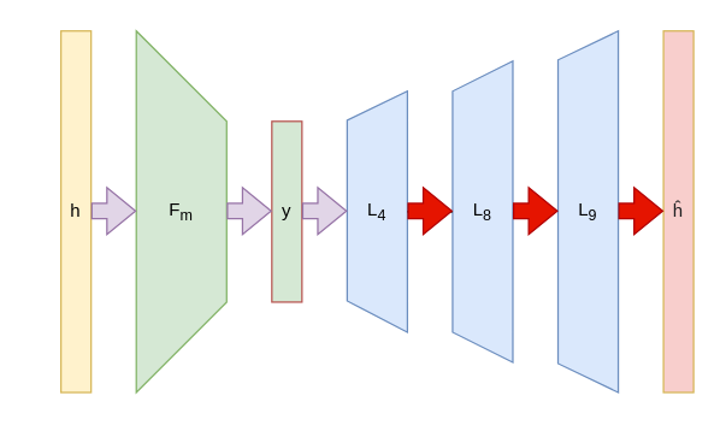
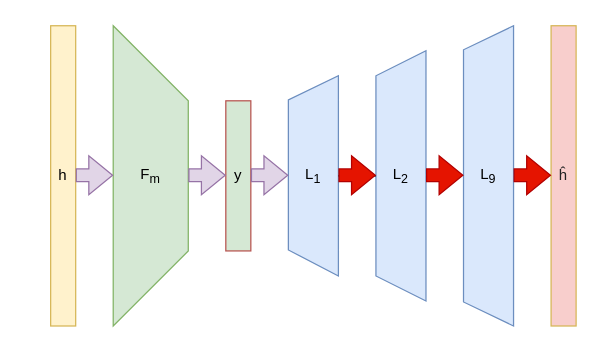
- <mxCell id="11" value="L&lt;sub&gt;4&lt;/sub&gt;" style="text;html=1;align=center;verticalAlign=middle;whiteSpace=wrap;rounded=0;" vertex="1" parent="1"><mxGeometry x="220" y="125" width="60" height="30" as="geometry" /></mxCell>
+ <mxCell id="11" value="L&lt;sub&gt;1&lt;/sub&gt;" style="text;html=1;align=center;verticalAlign=middle;whiteSpace=wrap;rounded=0;" vertex="1" parent="1"><mxGeometry x="220" y="125" width="60" height="30" as="geometry" /></mxCell>
- <mxCell id="13" value="L&lt;sub&gt;8&lt;/sub&gt;" style="text;html=1;align=center;verticalAlign=middle;whiteSpace=wrap;rounded=0;" vertex="1" parent="1"><mxGeometry x="290" y="125" width="60" height="30" as="geometry" /></mxCell>
+ <mxCell id="13" value="L&lt;sub&gt;2&lt;/sub&gt;" style="text;html=1;align=center;verticalAlign=middle;whiteSpace=wrap;rounded=0;" vertex="1" parent="1"><mxGeometry x="290" y="125" width="60" height="30" as="geometry" /></mxCell>
